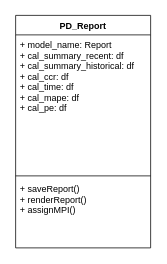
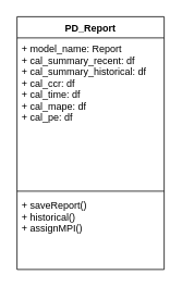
- <mxCell id="5" value="+ saveReport()&#10;+ renderReport()&#10;+ assignMPI()&#10;" style="text;strokeColor=none;fillColor=none;align=left;verticalAlign=top;spacingLeft=4;spacingRight=4;overflow=hidden;rotatable=0;points=[[0,0.5],[1,0.5]];portConstraint=eastwest;" vertex="1" parent="2"><mxGeometry y="218" width="180" height="92" as="geometry" /></mxCell>
+ <mxCell id="5" value="+ saveReport()&#10;+ historical()&#10;+ assignMPI()&#10;" style="text;strokeColor=none;fillColor=none;align=left;verticalAlign=top;spacingLeft=4;spacingRight=4;overflow=hidden;rotatable=0;points=[[0,0.5],[1,0.5]];portConstraint=eastwest;" vertex="1" parent="2"><mxGeometry y="218" width="180" height="92" as="geometry" /></mxCell>
